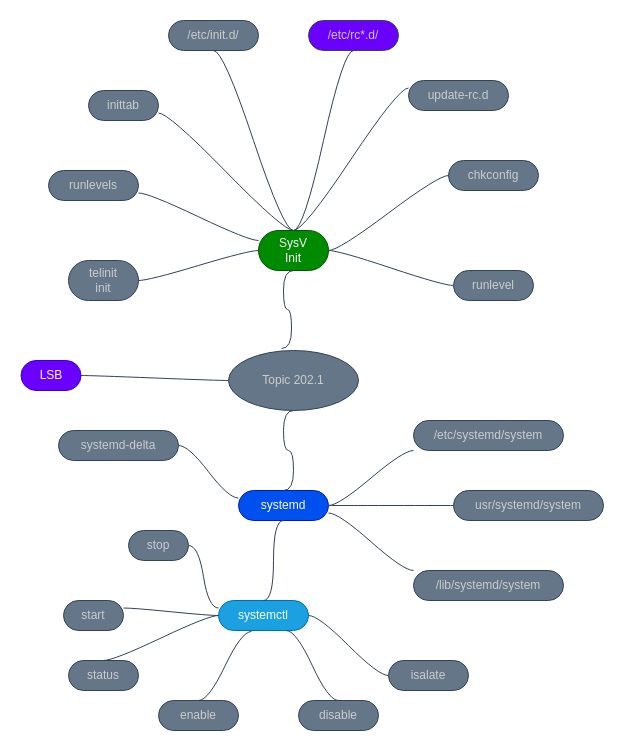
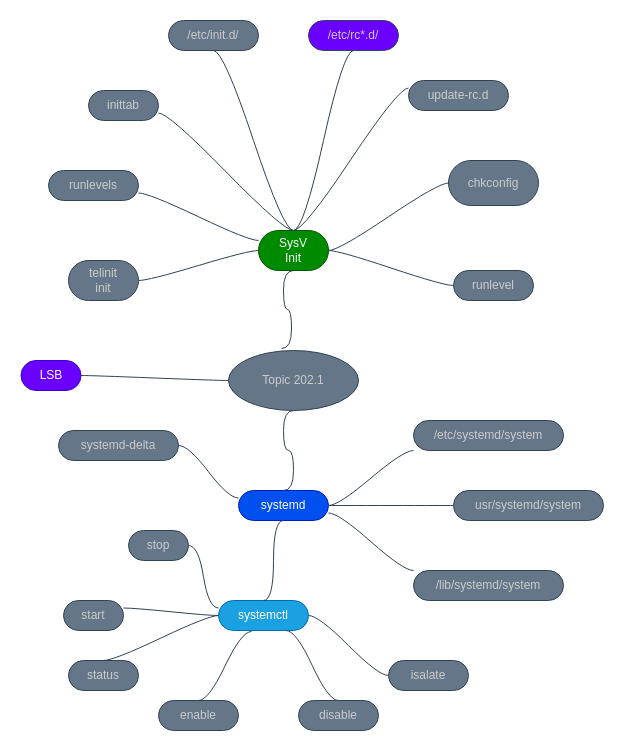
- <mxCell id="21" value="chkconfig" style="whiteSpace=wrap;html=1;rounded=1;arcSize=50;align=center;verticalAlign=middle;strokeWidth=1;autosize=1;spacing=4;treeFolding=1;treeMoving=1;newEdgeStyle={&quot;edgeStyle&quot;:&quot;entityRelationEdgeStyle&quot;,&quot;startArrow&quot;:&quot;none&quot;,&quot;endArrow&quot;:&quot;none&quot;,&quot;segment&quot;:10,&quot;curved&quot;:1};fillColor=#647687;fontColor=#CCCCCC;strokeColor=#314354;" parent="1" vertex="1"><mxGeometry x="448" y="160" width="90" height="30" as="geometry" /></mxCell>
+ <mxCell id="21" value="chkconfig" style="whiteSpace=wrap;html=1;rounded=1;arcSize=50;align=center;verticalAlign=middle;strokeWidth=1;autosize=1;spacing=4;treeFolding=1;treeMoving=1;newEdgeStyle={&quot;edgeStyle&quot;:&quot;entityRelationEdgeStyle&quot;,&quot;startArrow&quot;:&quot;none&quot;,&quot;endArrow&quot;:&quot;none&quot;,&quot;segment&quot;:10,&quot;curved&quot;:1};fillColor=#647687;fontColor=#CCCCCC;strokeColor=#314354;" parent="1" vertex="1"><mxGeometry x="448" y="160" width="90" height="45" as="geometry" /></mxCell>
